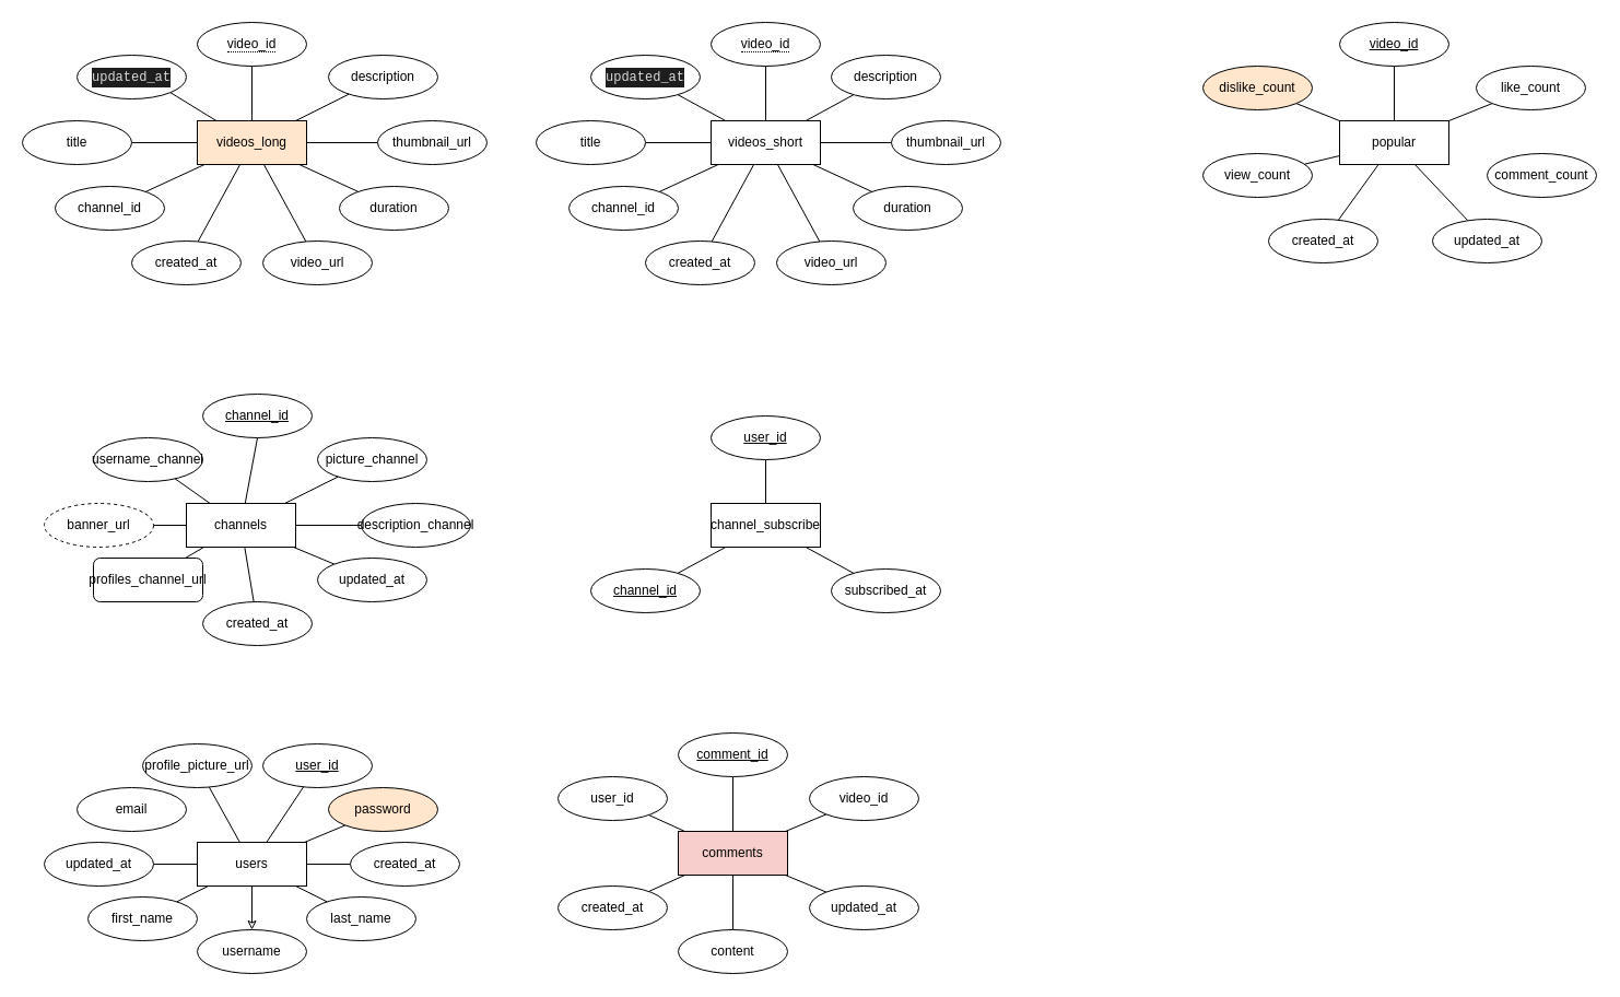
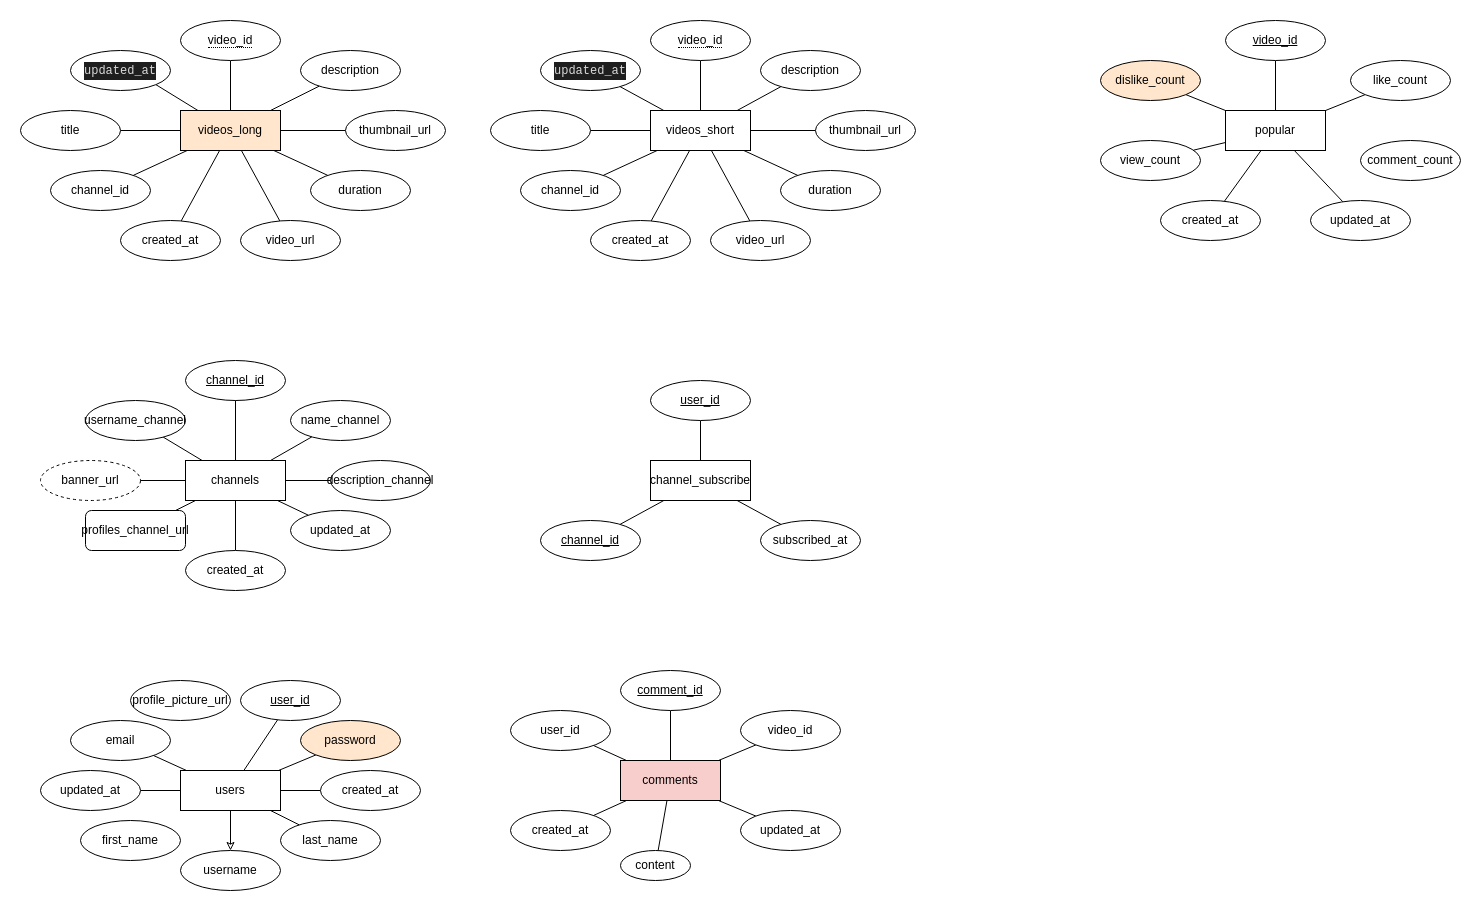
- <mxCell id="48" value="picture_channel" style="ellipse;whiteSpace=wrap;html=1;align=center;strokeColor=default;" parent="1" vertex="1"><mxGeometry x="290" y="400" width="100" height="40" as="geometry" /></mxCell>
+ <mxCell id="48" value="name_channel" style="ellipse;whiteSpace=wrap;html=1;align=center;strokeColor=default;" parent="1" vertex="1"><mxGeometry x="290" y="400" width="100" height="40" as="geometry" /></mxCell>
- <mxCell id="62" value="channels" style="whiteSpace=wrap;html=1;align=center;strokeColor=default;" parent="1" vertex="1"><mxGeometry x="170" y="460" width="100" height="40" as="geometry" /></mxCell>
+ <mxCell id="62" value="channels" style="whiteSpace=wrap;html=1;align=center;strokeColor=default;" parent="1" vertex="1"><mxGeometry x="185" y="460" width="100" height="40" as="geometry" /></mxCell>
- <mxCell id="12" style="edgeStyle=none;html=1;endArrow=none;endFill=0;" parent="1" source="20" target="81" edge="1"><mxGeometry relative="1" as="geometry" /></mxCell>
+ <mxCell id="12" style="edgeStyle=none;html=1;endArrow=none;endFill=0;" parent="1" source="20" target="76" edge="1"><mxGeometry relative="1" as="geometry" /></mxCell>
- <mxCell id="19" style="edgeStyle=none;html=1;endArrow=none;endFill=0;" parent="1" source="20" target="77" edge="1"><mxGeometry relative="1" as="geometry" /></mxCell>
- <mxCell id="94" value="content" style="ellipse;whiteSpace=wrap;html=1;align=center;strokeColor=default;" parent="1" vertex="1"><mxGeometry x="620" y="850" width="100" height="40" as="geometry" /></mxCell>
+ <mxCell id="94" value="content" style="ellipse;whiteSpace=wrap;html=1;align=center;strokeColor=default;" parent="1" vertex="1"><mxGeometry x="620" y="850" width="70" height="30" as="geometry" /></mxCell>
